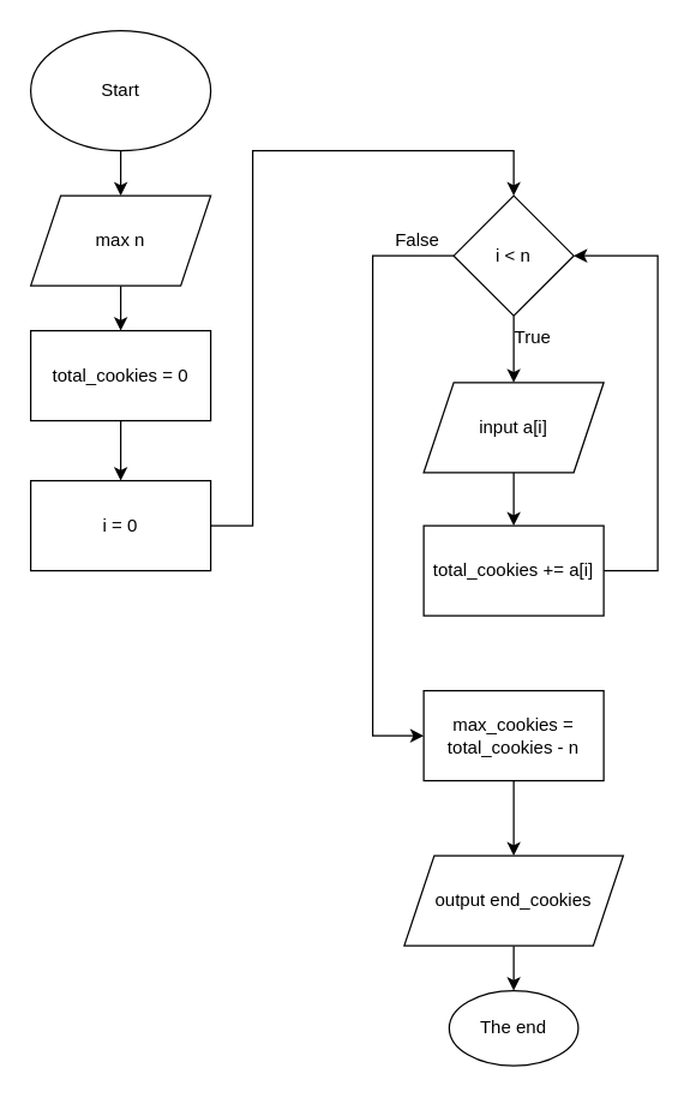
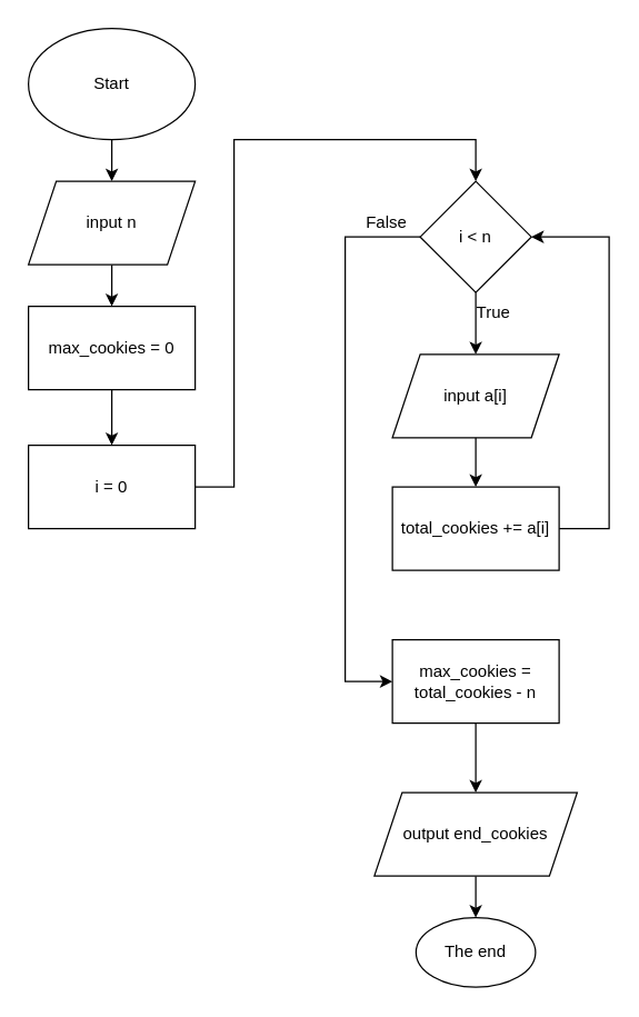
- <mxCell id="5" value="max n" style="shape=parallelogram;perimeter=parallelogramPerimeter;whiteSpace=wrap;html=1;fixedSize=1;" vertex="1" parent="1"><mxGeometry x="20" y="130" width="120" height="60" as="geometry" /></mxCell>
+ <mxCell id="5" value="input n" style="shape=parallelogram;perimeter=parallelogramPerimeter;whiteSpace=wrap;html=1;fixedSize=1;" vertex="1" parent="1"><mxGeometry x="20" y="130" width="120" height="60" as="geometry" /></mxCell>
- <mxCell id="7" value="total_cookies = 0" style="whiteSpace=wrap;html=1;" vertex="1" parent="1"><mxGeometry x="20" y="220" width="120" height="60" as="geometry" /></mxCell>
+ <mxCell id="7" value="max_cookies = 0" style="whiteSpace=wrap;html=1;" vertex="1" parent="1"><mxGeometry x="20" y="220" width="120" height="60" as="geometry" /></mxCell>
